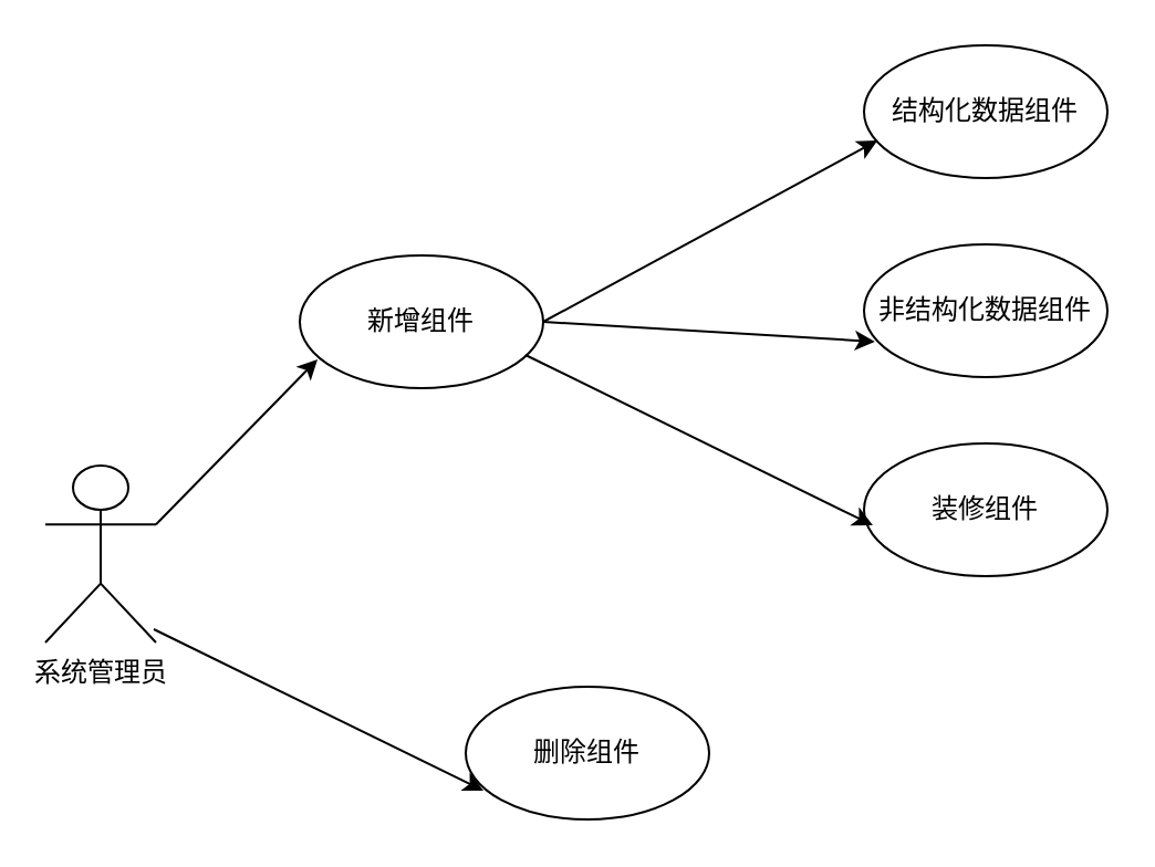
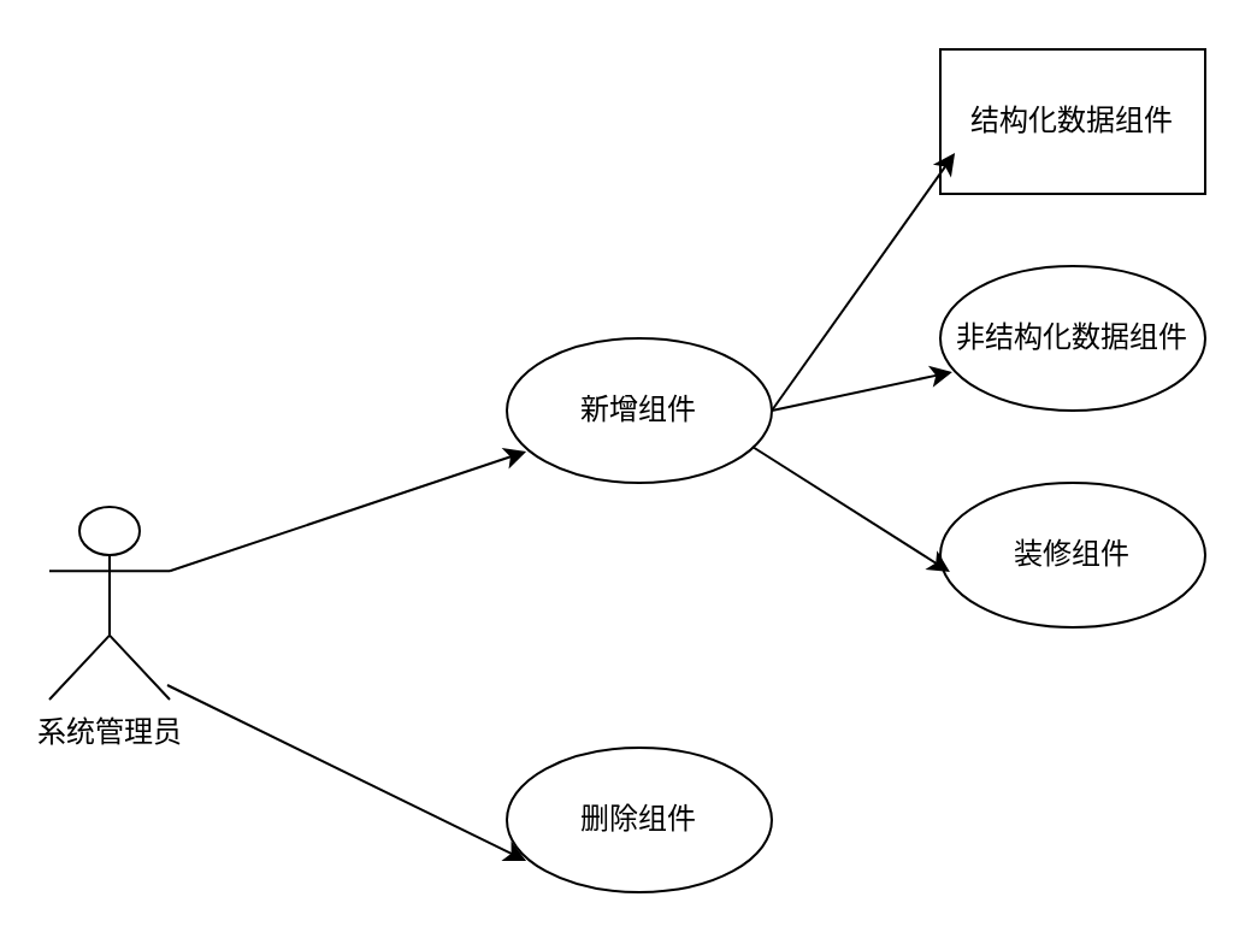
- <mxCell id="7" value="结构化数据组件" style="ellipse;whiteSpace=wrap;html=1;" vertex="1" parent="1"><mxGeometry x="390" y="20" width="110" height="60" as="geometry" /></mxCell>
+ <mxCell id="7" value="结构化数据组件" style="whiteSpace=wrap;html=1;rounded=0;" vertex="1" parent="1"><mxGeometry x="390" y="20" width="110" height="60" as="geometry" /></mxCell>
- <mxCell id="3" value="新增组件" style="ellipse;whiteSpace=wrap;html=1;" vertex="1" parent="1"><mxGeometry x="135" y="115" width="110" height="60" as="geometry" /></mxCell>
+ <mxCell id="3" value="新增组件" style="ellipse;whiteSpace=wrap;html=1;" vertex="1" parent="1"><mxGeometry x="210" y="140" width="110" height="60" as="geometry" /></mxCell>
